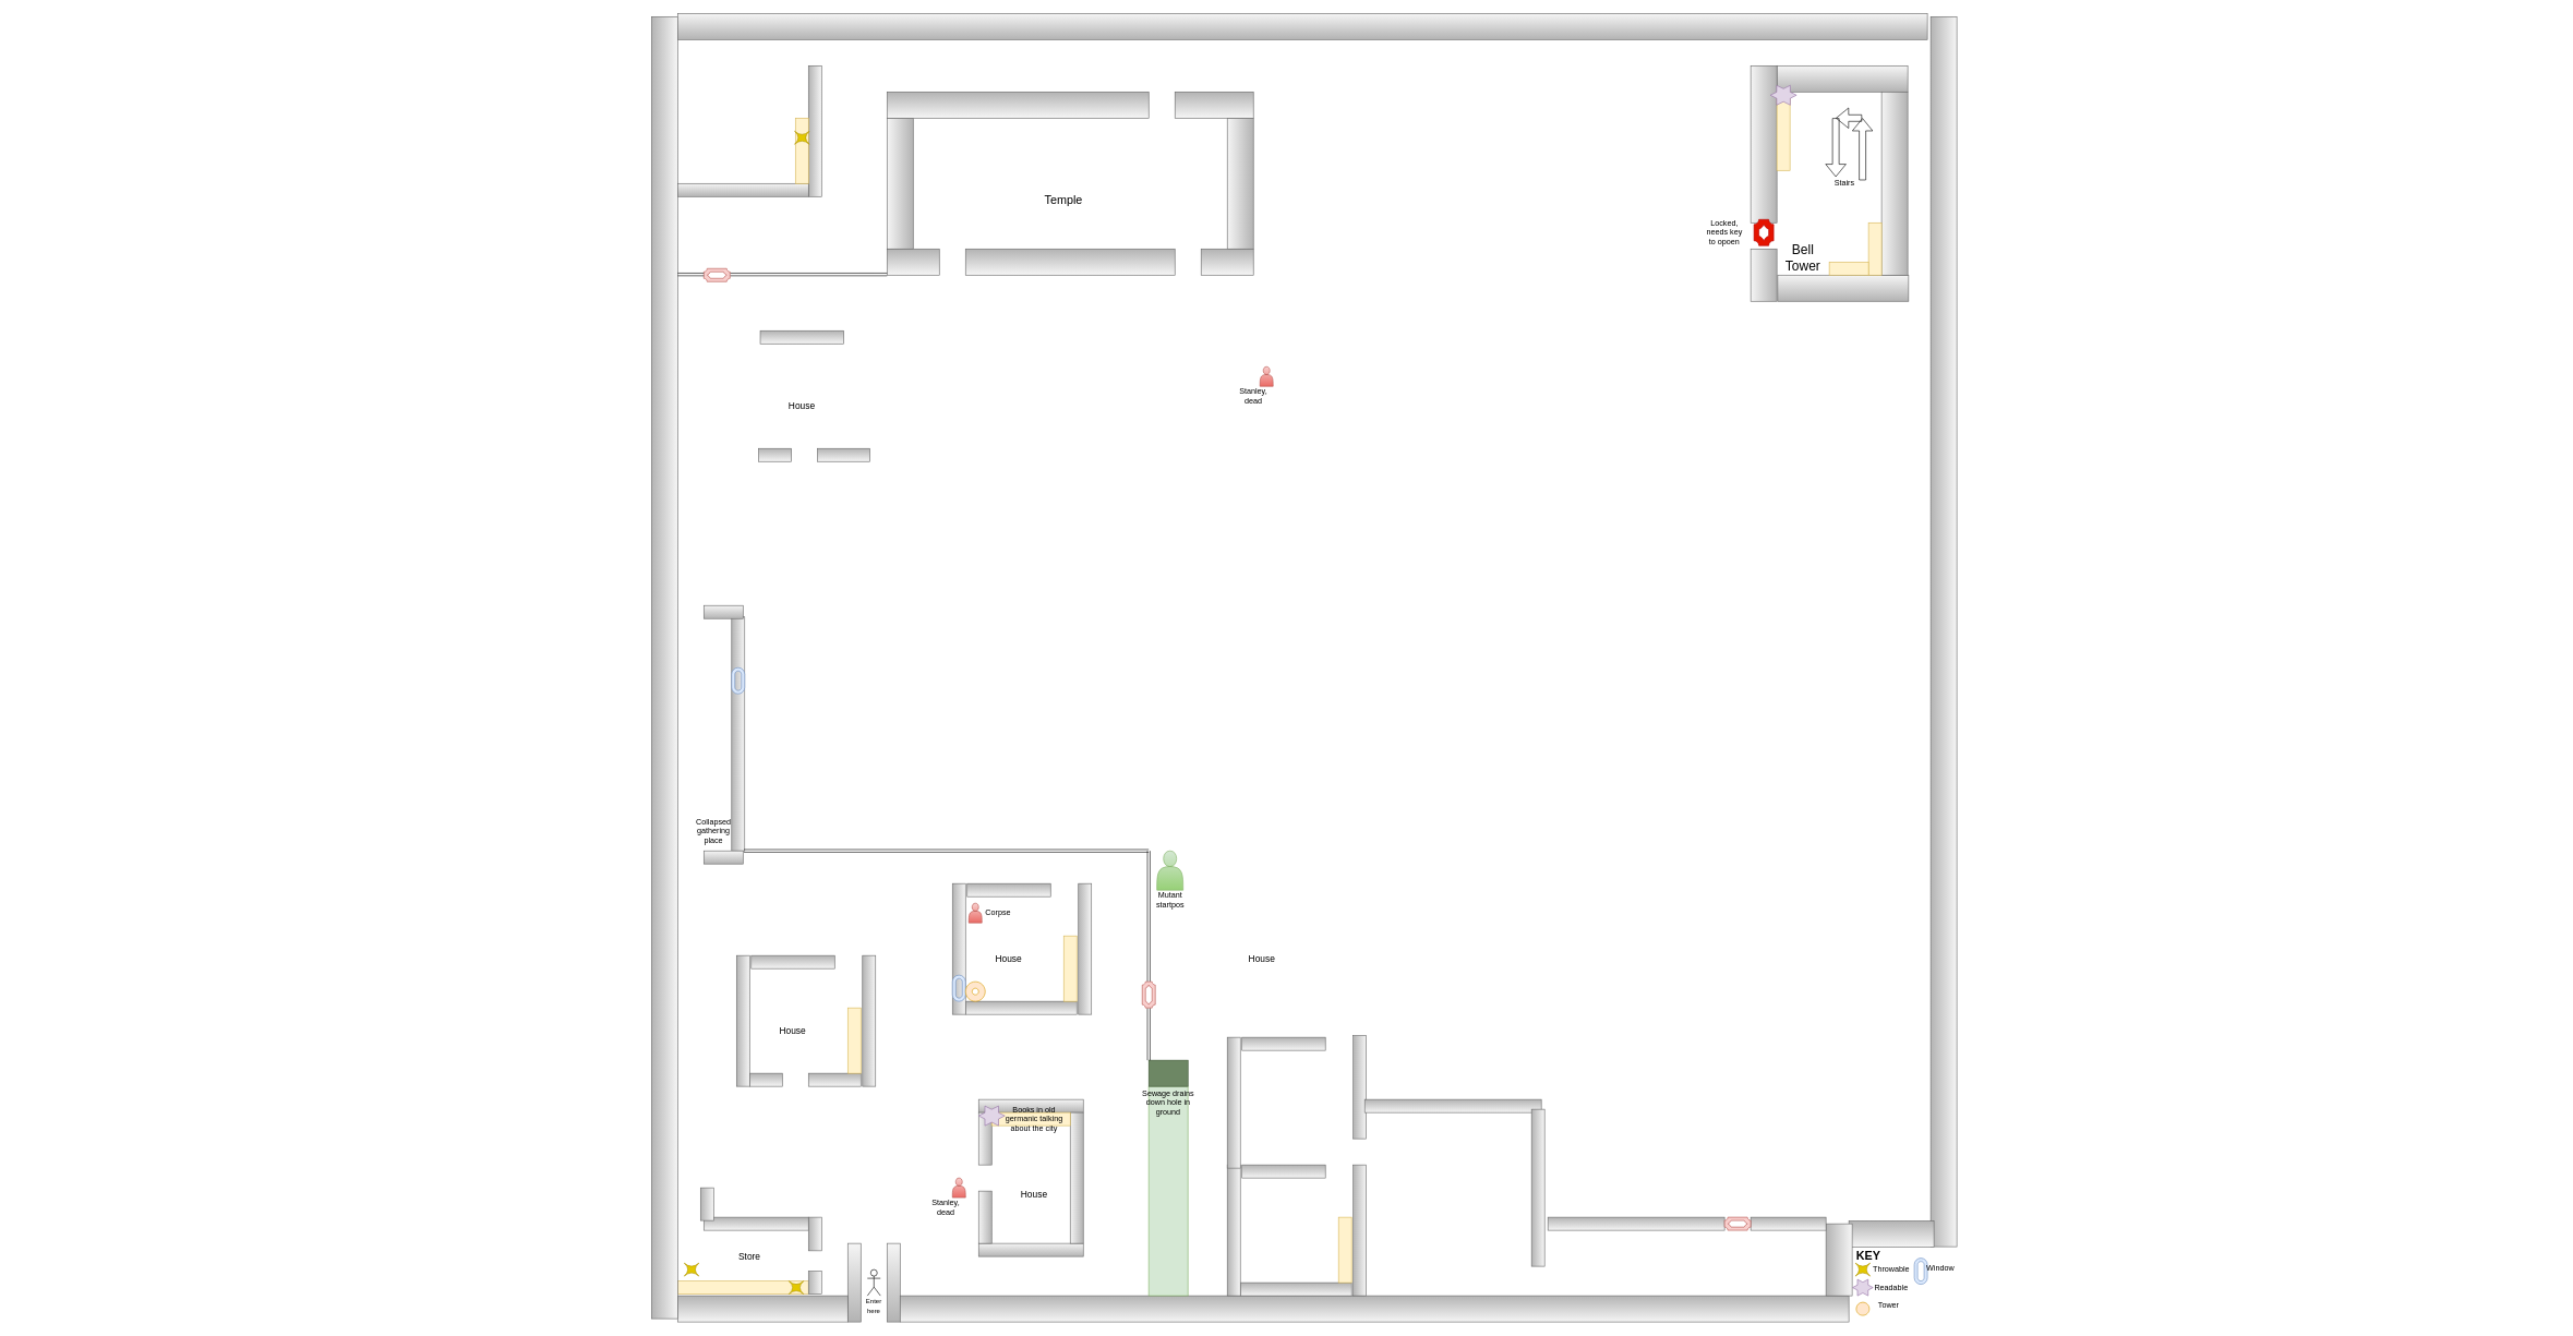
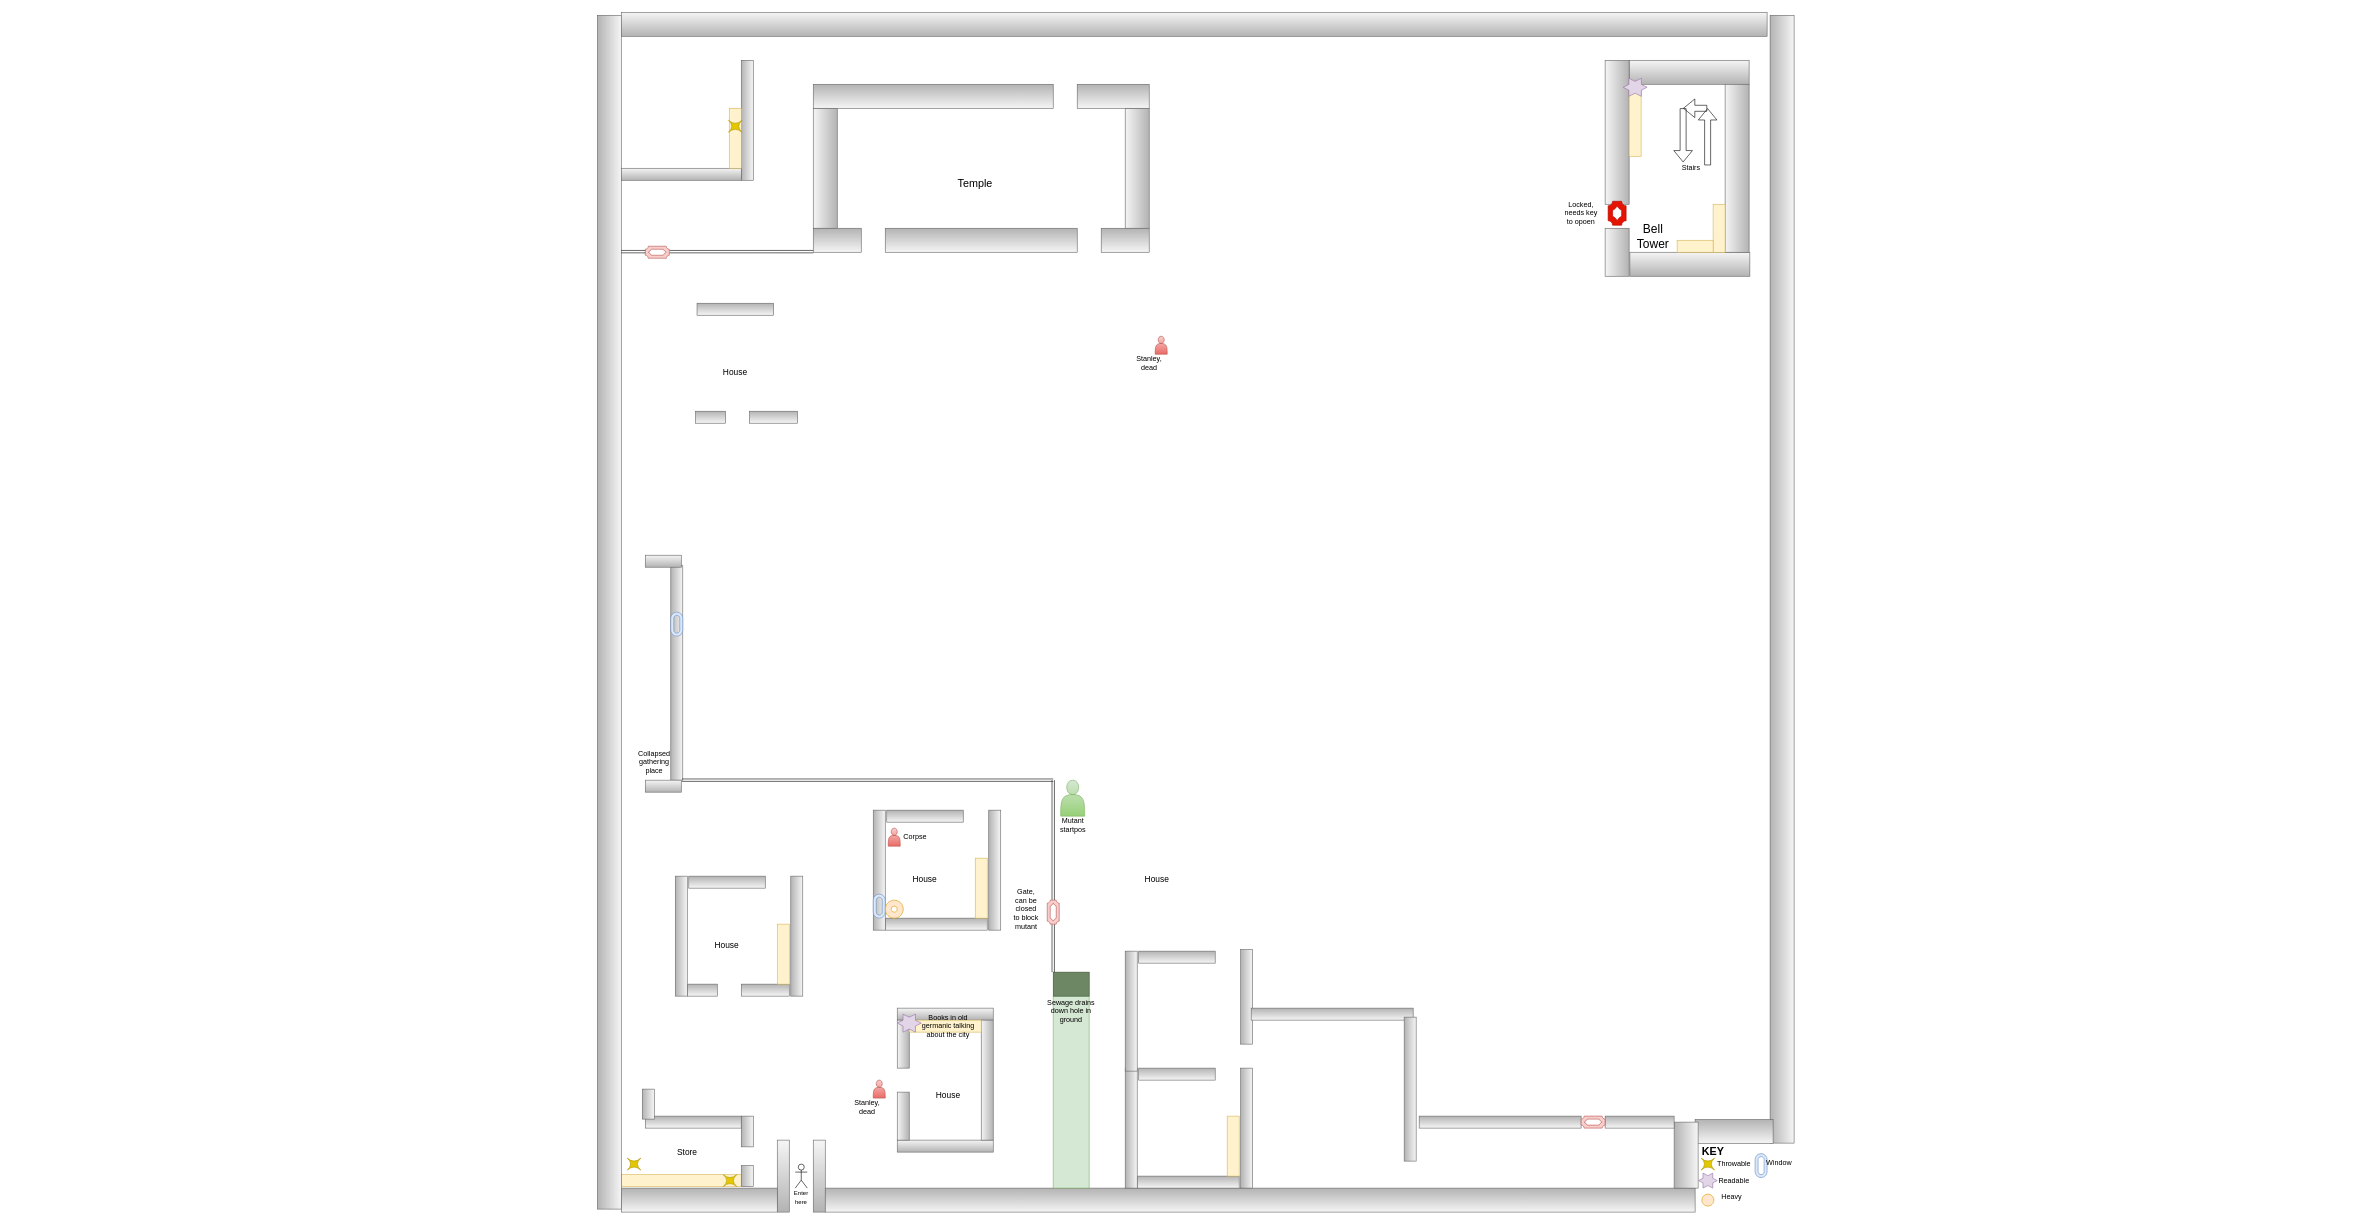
+ <mxCell id="91" value="Gate, can be closed to block mutant" style="text;strokeColor=none;align=center;fillColor=none;html=1;verticalAlign=middle;whiteSpace=wrap;rounded=0;" vertex="1" parent="1"><mxGeometry x="1685" y="1480" width="50" height="70" as="geometry" /></mxCell>
- <mxCell id="39" value="Tower" style="text;strokeColor=none;align=center;fillColor=none;html=1;verticalAlign=middle;whiteSpace=wrap;rounded=0;" parent="1" vertex="1"><mxGeometry x="2856.25" y="1980" width="60" height="30" as="geometry" /></mxCell>
+ <mxCell id="39" value="Heavy" style="text;strokeColor=none;align=center;fillColor=none;html=1;verticalAlign=middle;whiteSpace=wrap;rounded=0;" parent="1" vertex="1"><mxGeometry x="2856.25" y="1980" width="60" height="30" as="geometry" /></mxCell>
